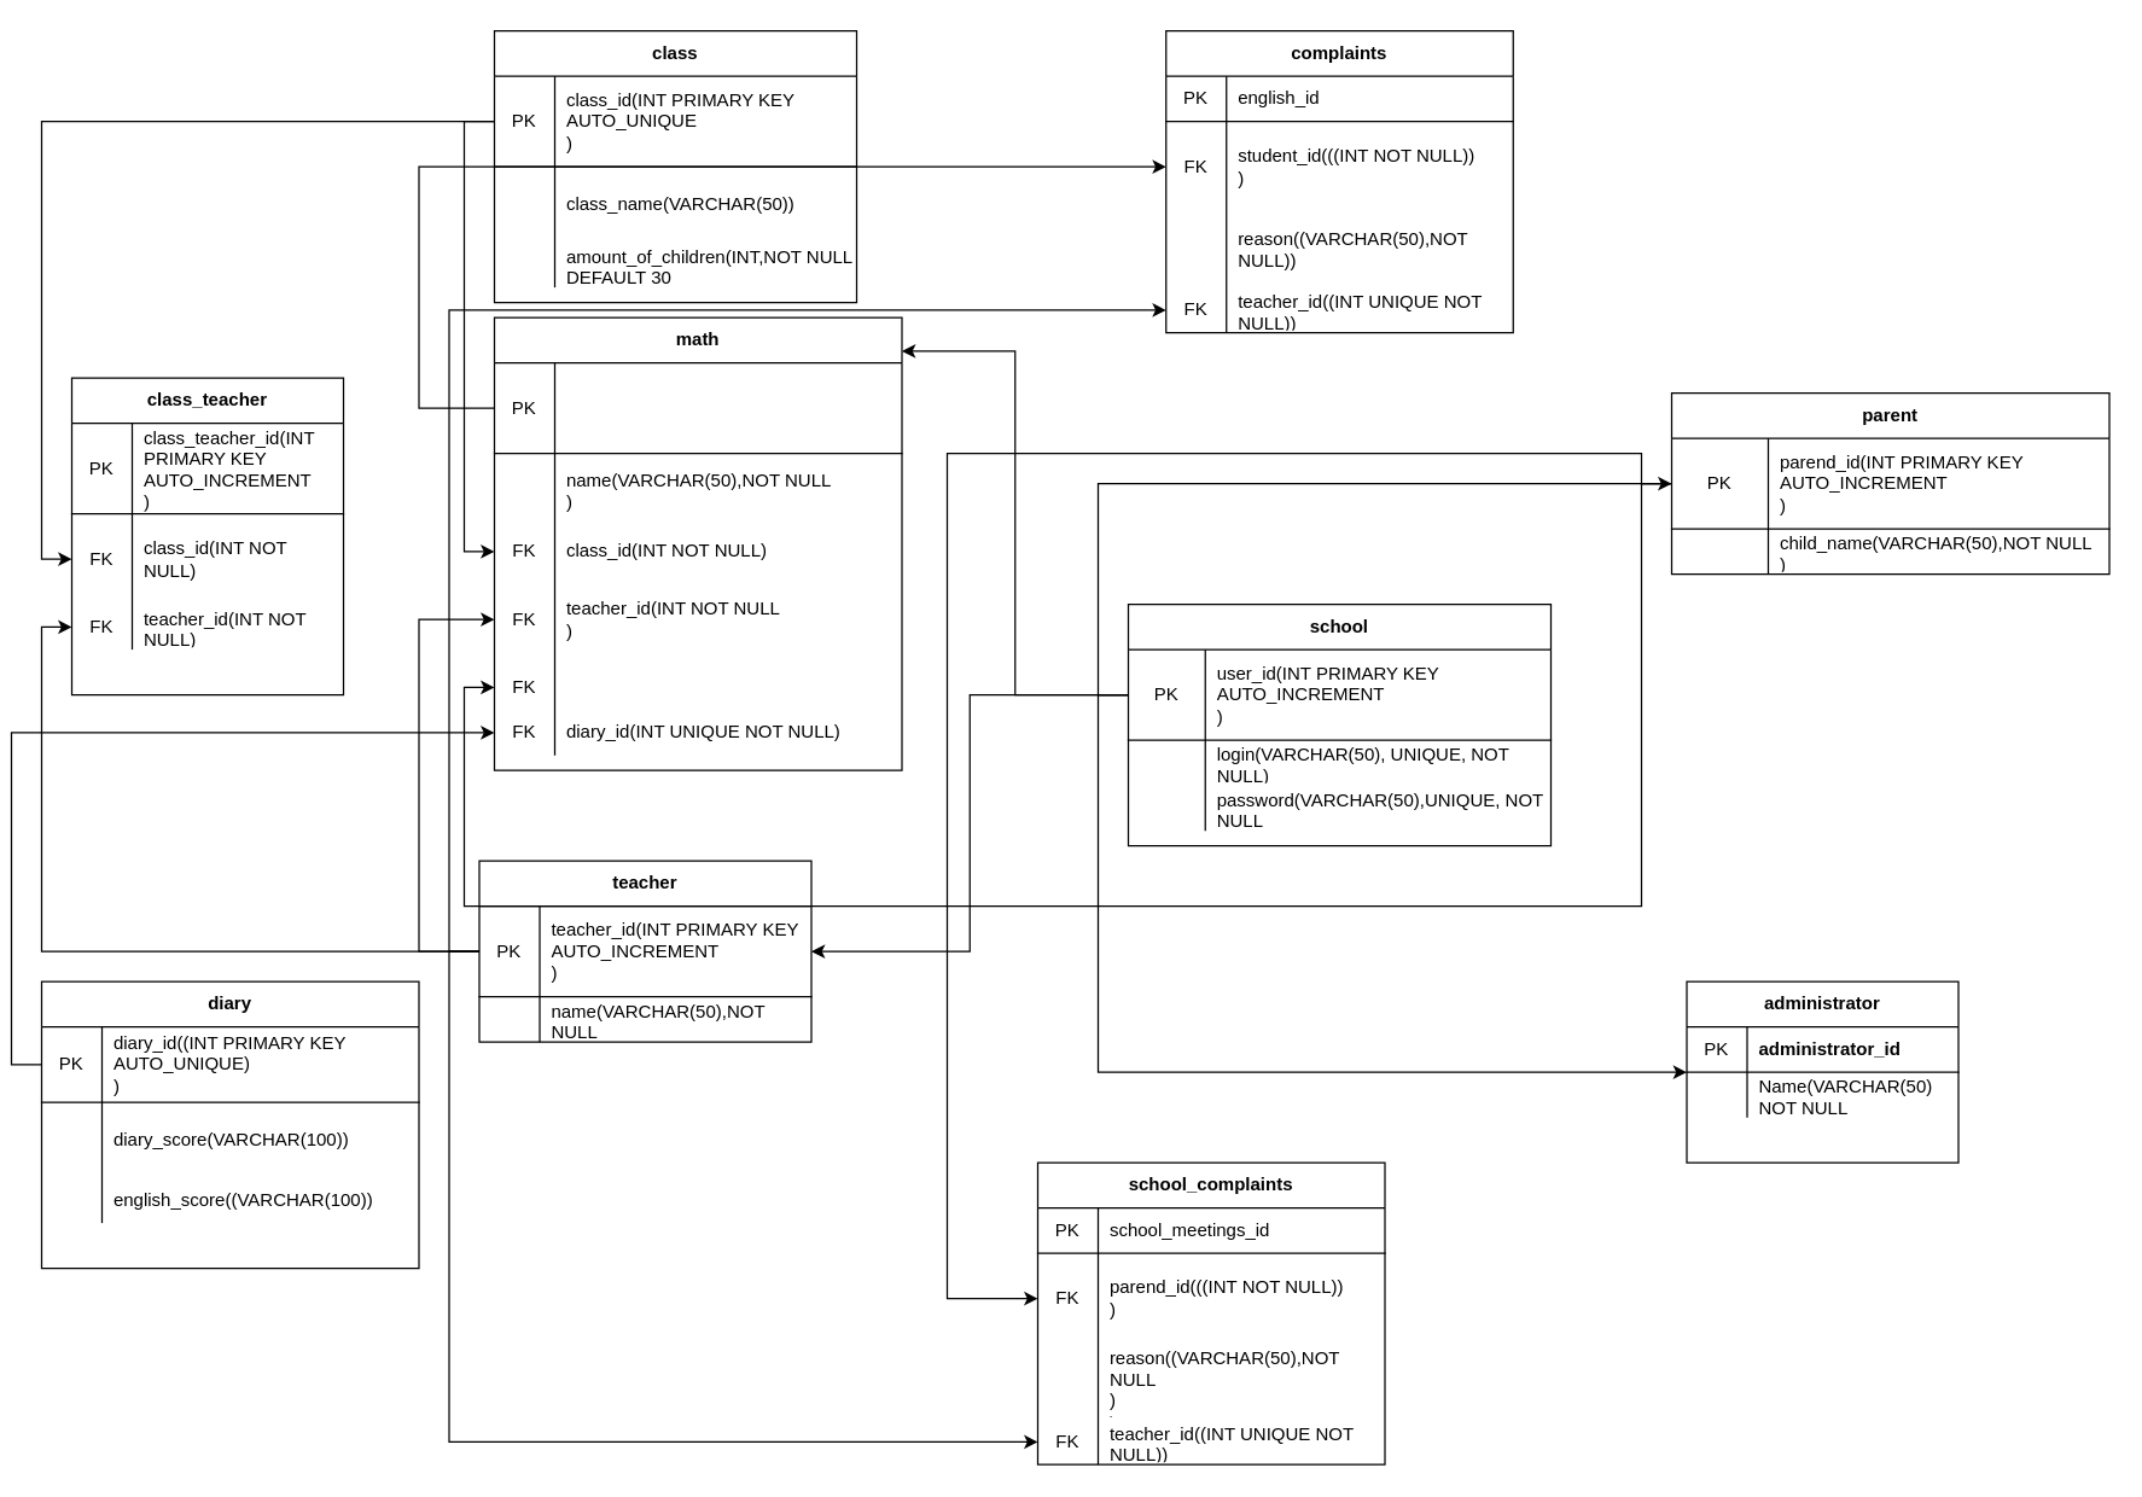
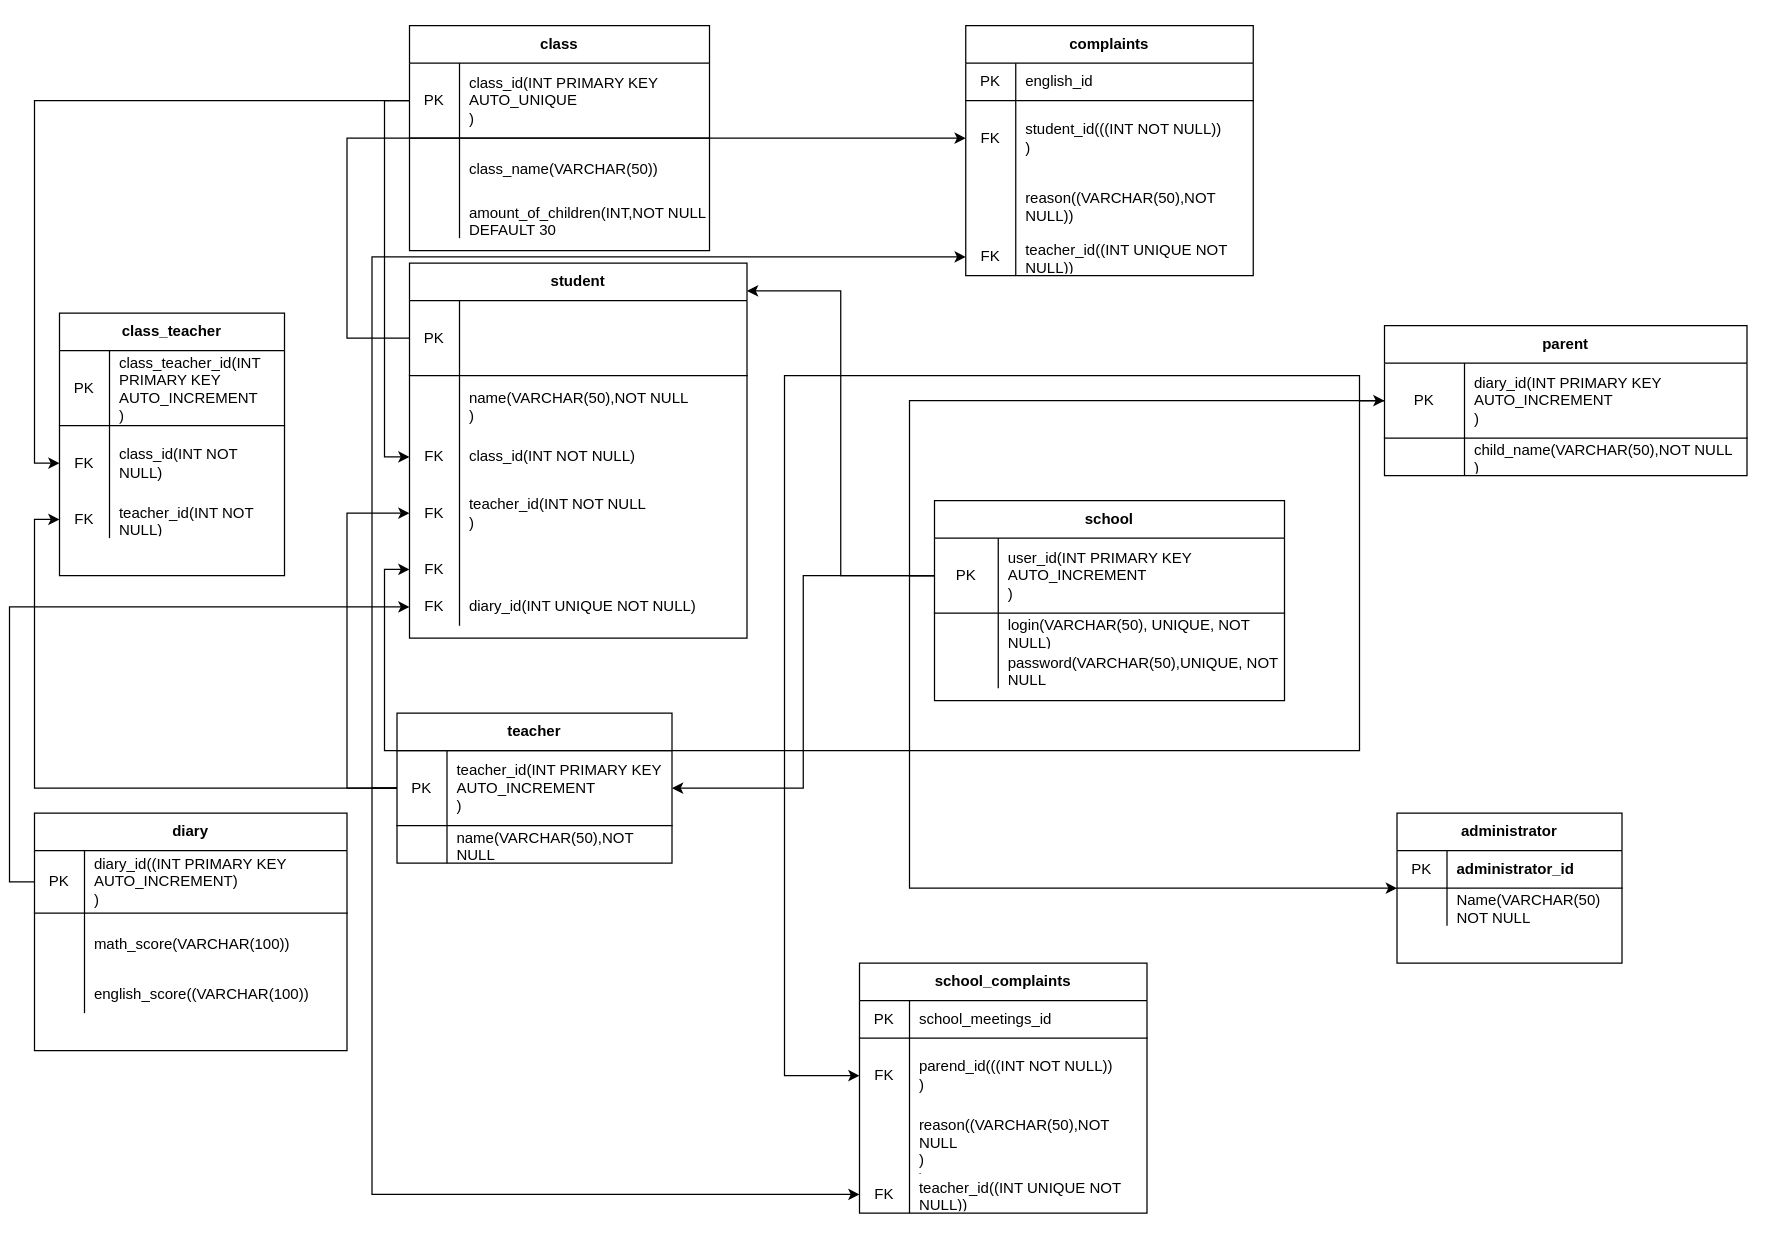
- <mxCell id="12" value="math" style="shape=table;html=1;whiteSpace=wrap;startSize=30;container=1;collapsible=0;childLayout=tableLayout;fixedRows=1;rowLines=0;fontStyle=1;align=center;" parent="1" vertex="1"><mxGeometry x="320" y="210" width="270" height="300" as="geometry" /></mxCell>
+ <mxCell id="12" value="student" style="shape=table;html=1;whiteSpace=wrap;startSize=30;container=1;collapsible=0;childLayout=tableLayout;fixedRows=1;rowLines=0;fontStyle=1;align=center;" parent="1" vertex="1"><mxGeometry x="320" y="210" width="270" height="300" as="geometry" /></mxCell>
- <mxCell id="63" value="parend_id(INT PRIMARY KEY AUTO_INCREMENT&lt;br&gt;)" style="shape=partialRectangle;html=1;whiteSpace=wrap;connectable=0;fillColor=none;top=0;left=0;bottom=0;right=0;align=left;spacingLeft=6;overflow=hidden;" parent="61" vertex="1"><mxGeometry x="64" width="226" height="60" as="geometry" /></mxCell>
+ <mxCell id="63" value="diary_id(INT PRIMARY KEY AUTO_INCREMENT&lt;br&gt;)" style="shape=partialRectangle;html=1;whiteSpace=wrap;connectable=0;fillColor=none;top=0;left=0;bottom=0;right=0;align=left;spacingLeft=6;overflow=hidden;" parent="61" vertex="1"><mxGeometry x="64" width="226" height="60" as="geometry" /></mxCell>
- <mxCell id="81" value="diary_id((INT PRIMARY KEY AUTO_UNIQUE)&lt;br&gt;)" style="shape=partialRectangle;html=1;whiteSpace=wrap;connectable=0;fillColor=none;top=0;left=0;bottom=0;right=0;align=left;spacingLeft=6;overflow=hidden;" parent="79" vertex="1"><mxGeometry x="40" width="210" height="50" as="geometry" /></mxCell>
+ <mxCell id="81" value="diary_id((INT PRIMARY KEY AUTO_INCREMENT)&lt;br&gt;)" style="shape=partialRectangle;html=1;whiteSpace=wrap;connectable=0;fillColor=none;top=0;left=0;bottom=0;right=0;align=left;spacingLeft=6;overflow=hidden;" parent="79" vertex="1"><mxGeometry x="40" width="210" height="50" as="geometry" /></mxCell>
- <mxCell id="84" value="diary_score(VARCHAR(100))" style="shape=partialRectangle;html=1;whiteSpace=wrap;connectable=0;fillColor=none;top=0;left=0;bottom=0;right=0;align=left;spacingLeft=6;overflow=hidden;" parent="82" vertex="1"><mxGeometry x="40" width="210" height="50" as="geometry" /></mxCell>
+ <mxCell id="84" value="math_score(VARCHAR(100))" style="shape=partialRectangle;html=1;whiteSpace=wrap;connectable=0;fillColor=none;top=0;left=0;bottom=0;right=0;align=left;spacingLeft=6;overflow=hidden;" parent="82" vertex="1"><mxGeometry x="40" width="210" height="50" as="geometry" /></mxCell>
